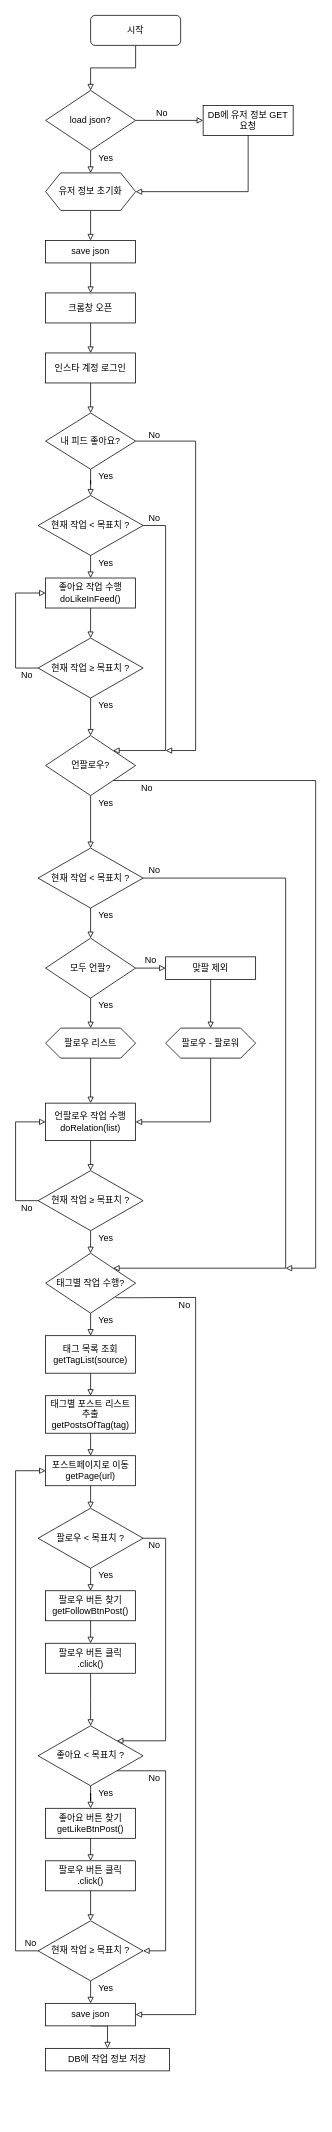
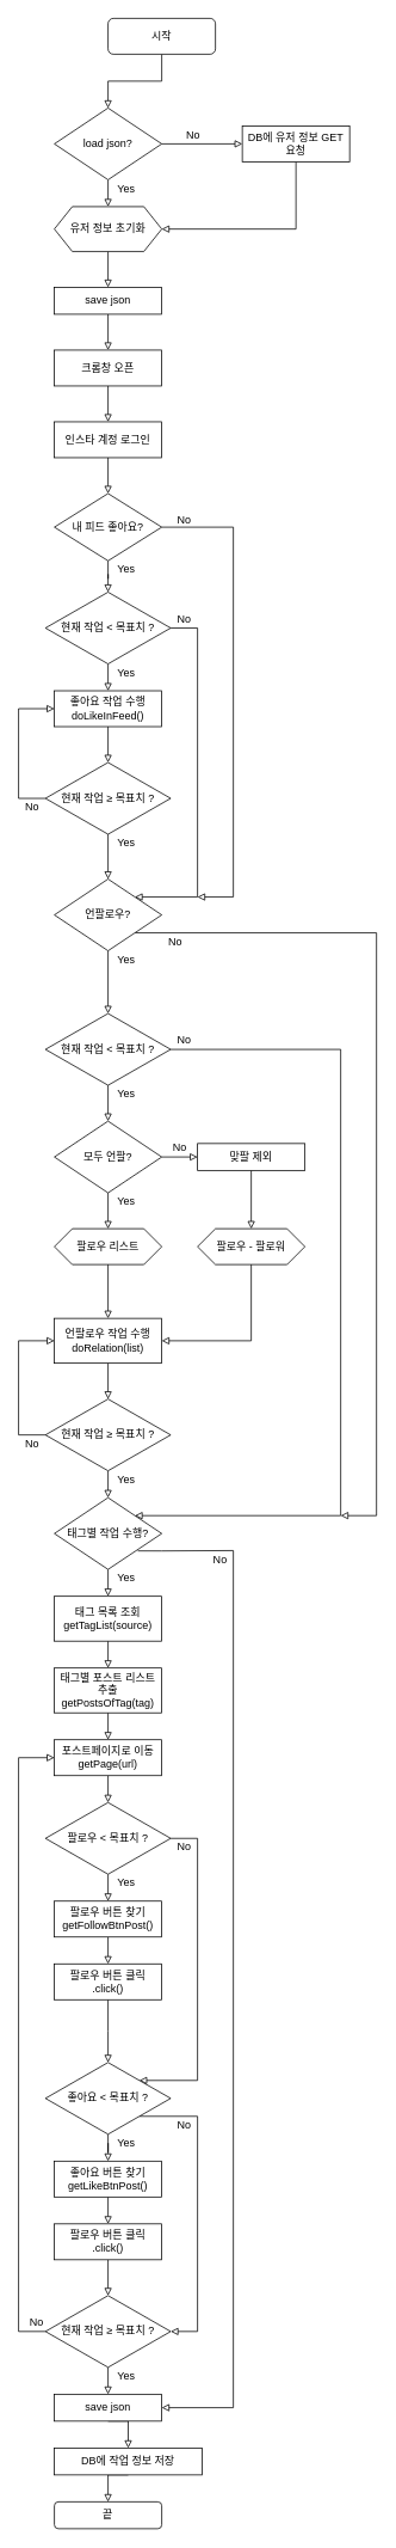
+ <mxCell id="80" style="edgeStyle=orthogonalEdgeStyle;rounded=0;orthogonalLoop=1;jettySize=auto;html=1;exitX=0.5;exitY=1;exitDx=0;exitDy=0;entryX=0.5;entryY=0;entryDx=0;entryDy=0;endArrow=block;endFill=0;strokeWidth=1;" edge="1" parent="1" source="81" target="82"><mxGeometry relative="1" as="geometry" /></mxCell>
+ <mxCell id="82" value="끝" style="rounded=1;whiteSpace=wrap;html=1;" vertex="1" parent="1"><mxGeometry x="60" y="2790" width="120" height="30" as="geometry" /></mxCell>
